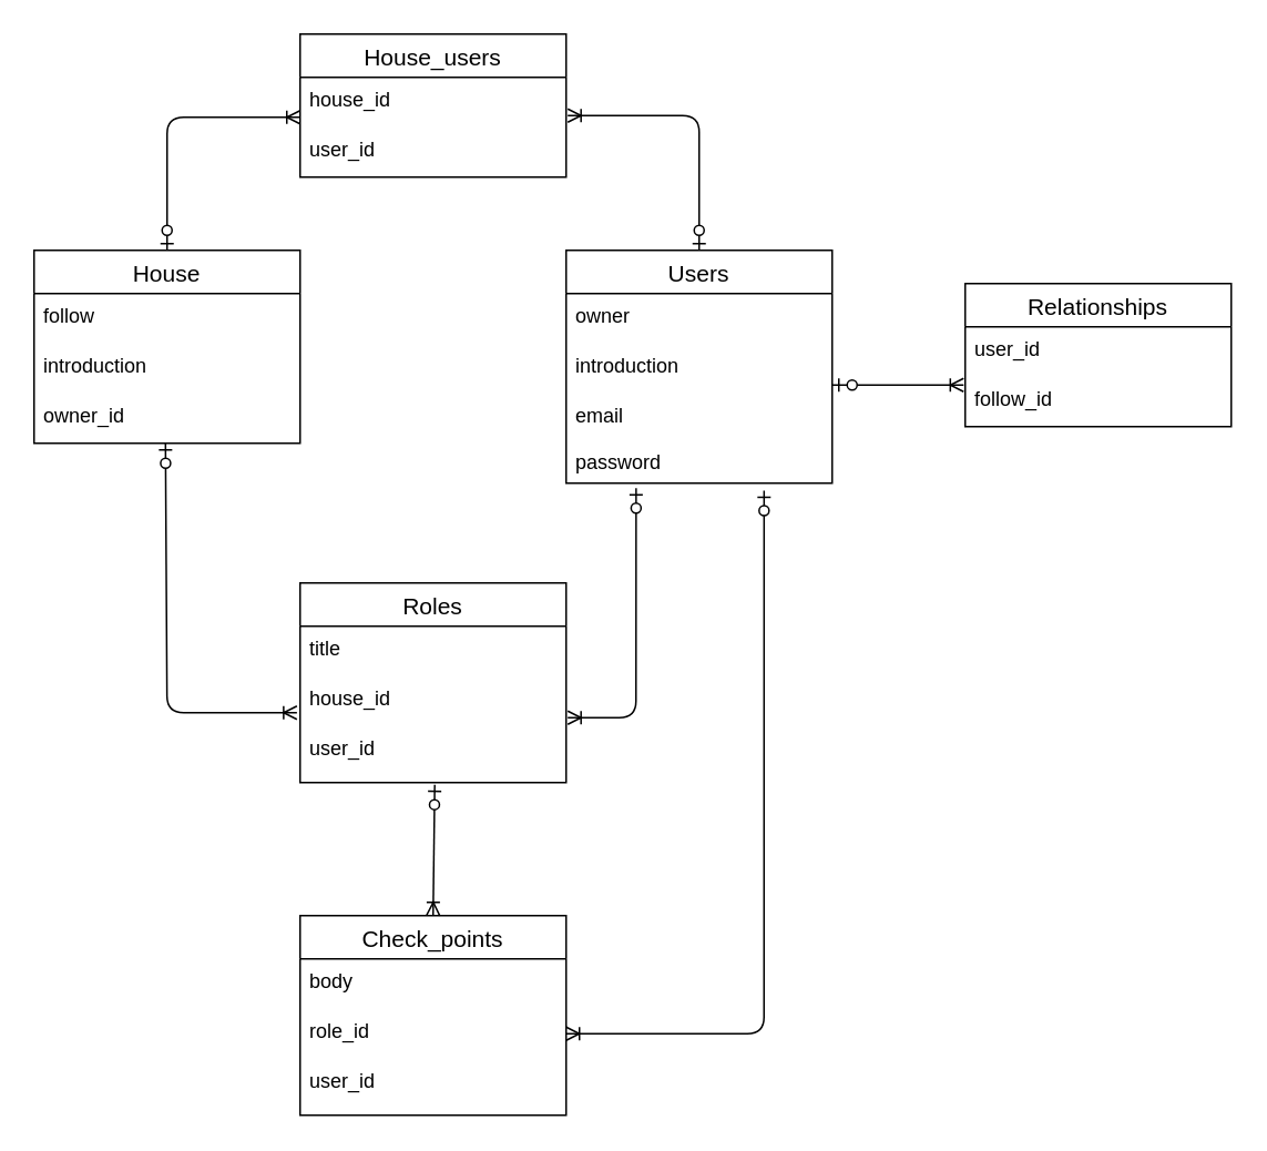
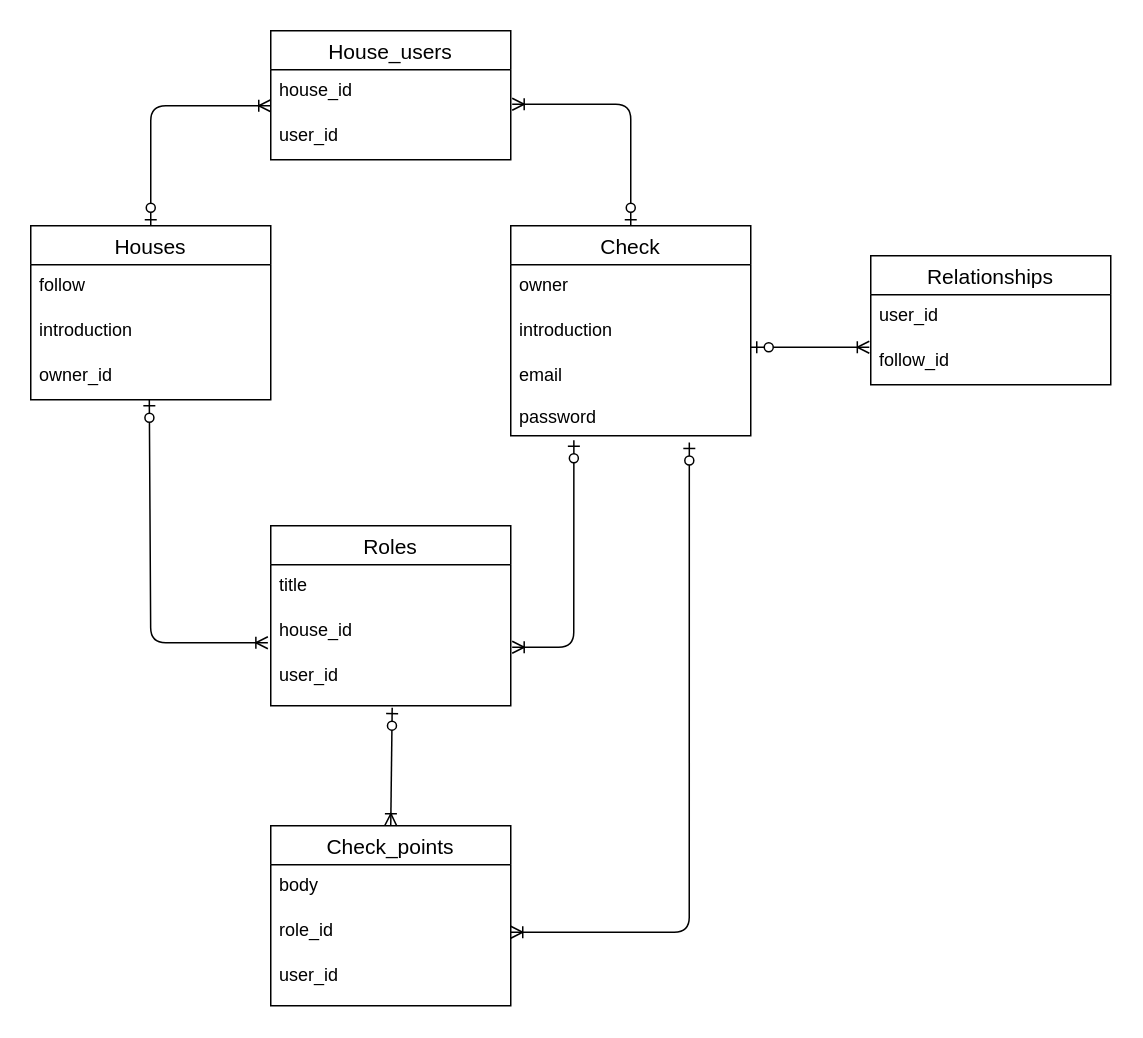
- <mxCell id="5" value="House" style="swimlane;fontStyle=0;childLayout=stackLayout;horizontal=1;startSize=26;horizontalStack=0;resizeParent=1;resizeParentMax=0;resizeLast=0;collapsible=1;marginBottom=0;align=center;fontSize=14;" vertex="1" parent="1"><mxGeometry x="20" y="150" width="160" height="116" as="geometry" /></mxCell>
+ <mxCell id="5" value="Houses" style="swimlane;fontStyle=0;childLayout=stackLayout;horizontal=1;startSize=26;horizontalStack=0;resizeParent=1;resizeParentMax=0;resizeLast=0;collapsible=1;marginBottom=0;align=center;fontSize=14;" vertex="1" parent="1"><mxGeometry x="20" y="150" width="160" height="116" as="geometry" /></mxCell>
- <mxCell id="9" value="Users" style="swimlane;fontStyle=0;childLayout=stackLayout;horizontal=1;startSize=26;horizontalStack=0;resizeParent=1;resizeParentMax=0;resizeLast=0;collapsible=1;marginBottom=0;align=center;fontSize=14;" vertex="1" parent="1"><mxGeometry x="340" y="150" width="160" height="140" as="geometry" /></mxCell>
+ <mxCell id="9" value="Check" style="swimlane;fontStyle=0;childLayout=stackLayout;horizontal=1;startSize=26;horizontalStack=0;resizeParent=1;resizeParentMax=0;resizeLast=0;collapsible=1;marginBottom=0;align=center;fontSize=14;" vertex="1" parent="1"><mxGeometry x="340" y="150" width="160" height="140" as="geometry" /></mxCell>
